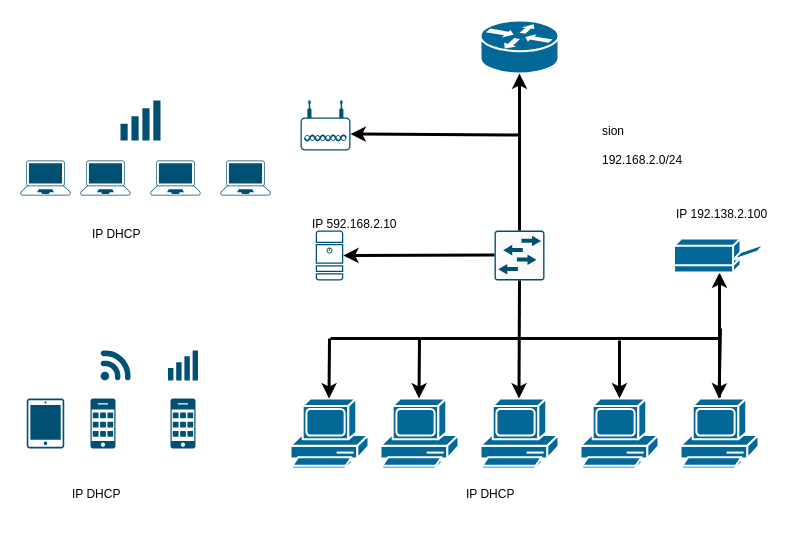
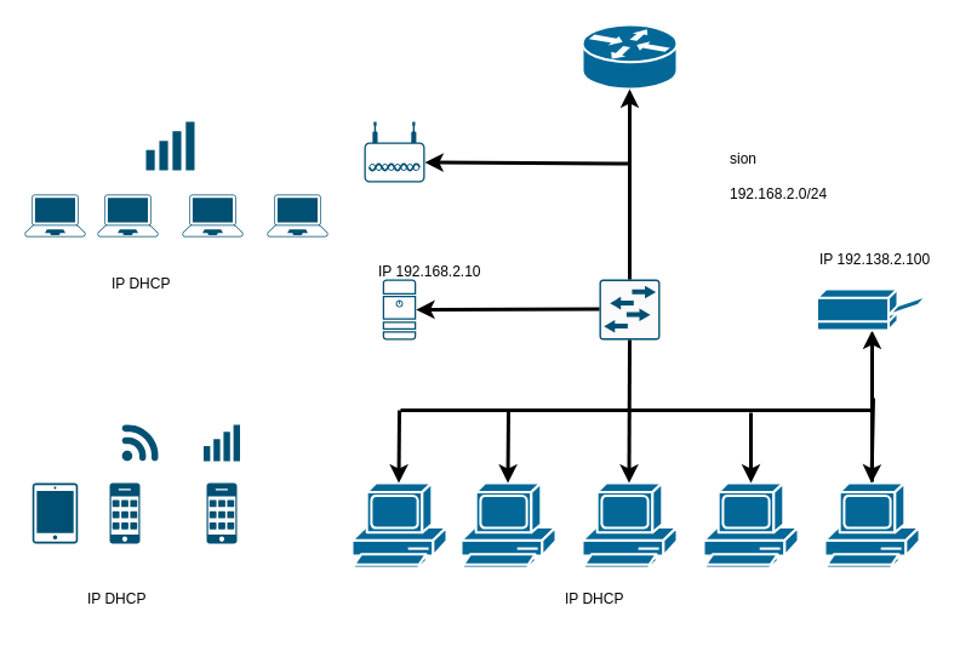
- <mxCell id="36" value="IP 592.168.2.10" style="text;whiteSpace=wrap;html=1;" vertex="1" parent="1"><mxGeometry x="310" y="210" width="110" height="40" as="geometry" /></mxCell>
+ <mxCell id="36" value="IP 192.168.2.10" style="text;whiteSpace=wrap;html=1;" vertex="1" parent="1"><mxGeometry x="310" y="210" width="110" height="40" as="geometry" /></mxCell>
